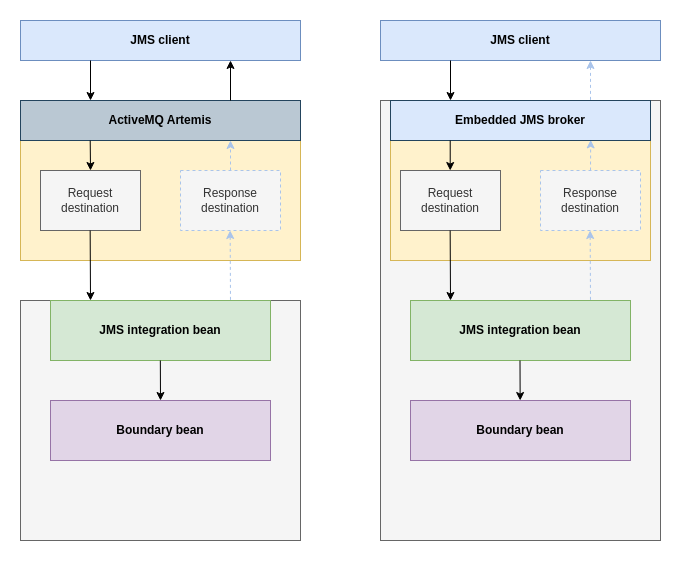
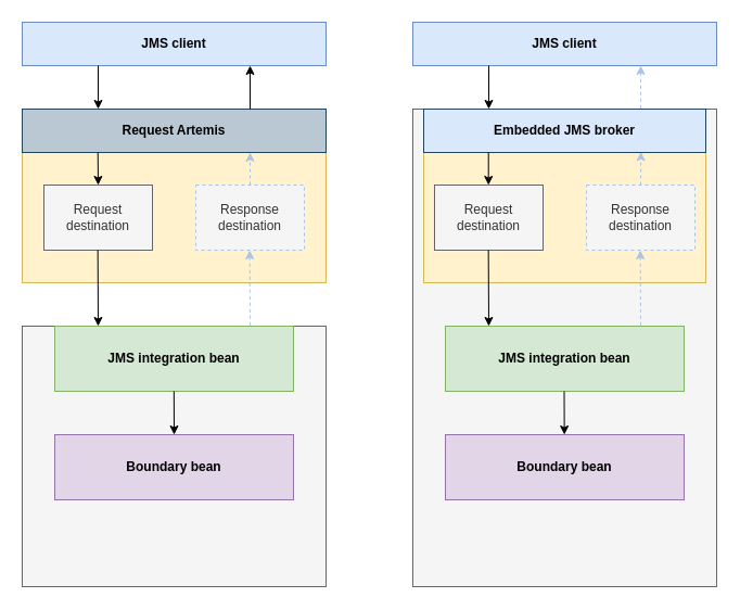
- <mxCell id="6" value="ActiveMQ Artemis" style="rounded=0;whiteSpace=wrap;html=1;fillColor=#bac8d3;strokeColor=#23445d;fontStyle=1" parent="1" vertex="1"><mxGeometry x="20" y="100" width="280" height="40" as="geometry" /></mxCell>
+ <mxCell id="6" value="Request Artemis" style="rounded=0;whiteSpace=wrap;html=1;fillColor=#bac8d3;strokeColor=#23445d;fontStyle=1" parent="1" vertex="1"><mxGeometry x="20" y="100" width="280" height="40" as="geometry" /></mxCell>
